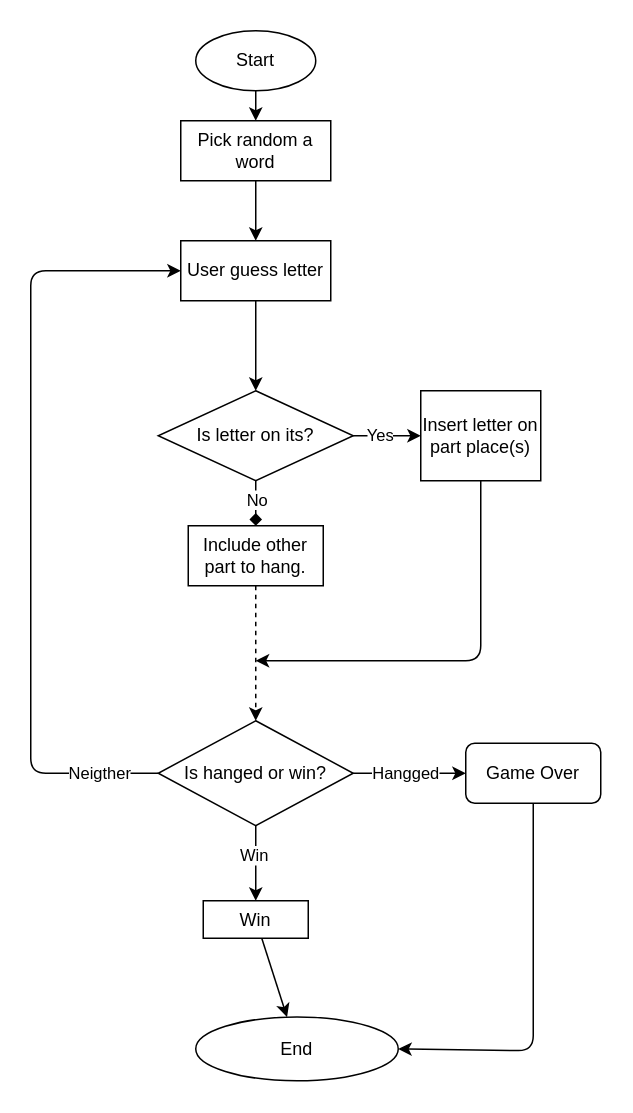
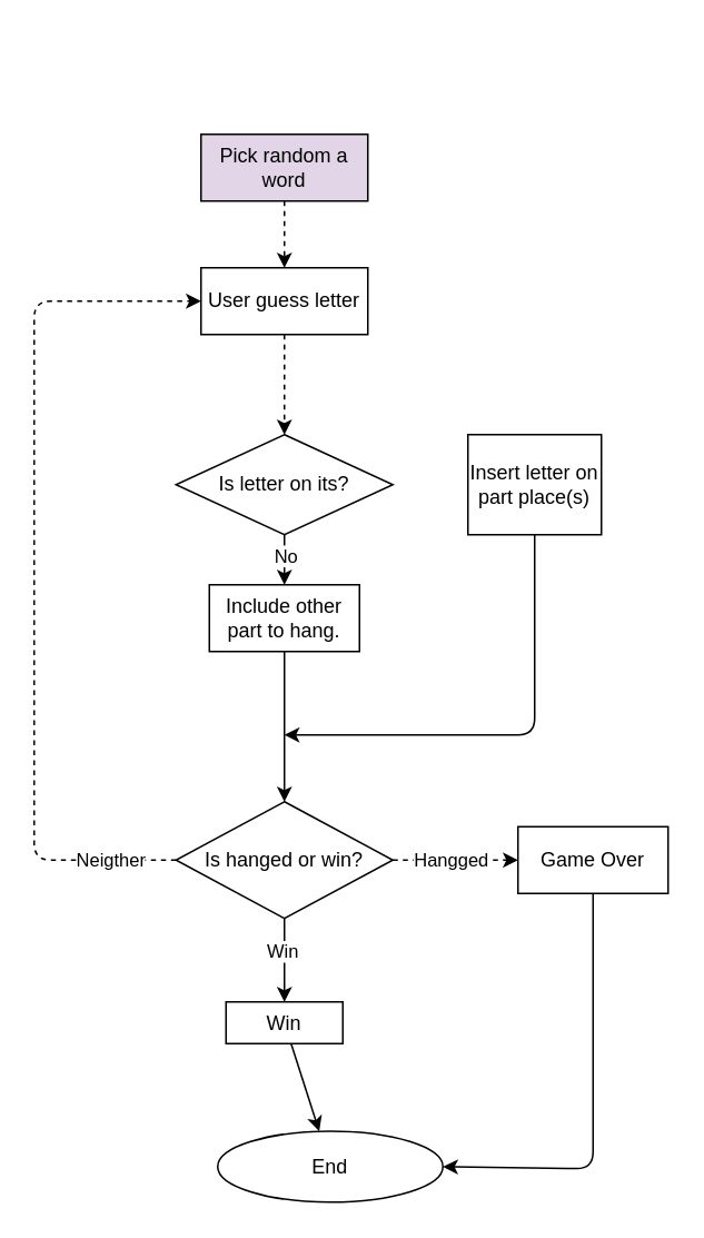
- <mxCell id="3" value="Start" style="ellipse;whiteSpace=wrap;html=1;" vertex="1" parent="1"><mxGeometry x="130" y="20" width="80" height="40" as="geometry" /></mxCell>
- <mxCell id="2" value="" style="edgeStyle=none;html=1;" edge="1" parent="1" source="3" target="5"><mxGeometry relative="1" as="geometry" /></mxCell>
- <mxCell id="5" value="Pick random a word" style="whiteSpace=wrap;html=1;" vertex="1" parent="1"><mxGeometry x="120" y="80" width="100" height="40" as="geometry" /></mxCell>
+ <mxCell id="5" value="Pick random a word" style="whiteSpace=wrap;html=1;fillColor=#e1d5e7;" vertex="1" parent="1"><mxGeometry x="120" y="80" width="100" height="40" as="geometry" /></mxCell>
- <mxCell id="4" value="" style="edgeStyle=none;html=1;entryX=0.5;entryY=0;entryDx=0;entryDy=0;" edge="1" parent="1" source="5" target="14"><mxGeometry relative="1" as="geometry"><mxPoint x="165" y="70" as="targetPoint" /></mxGeometry></mxCell>
+ <mxCell id="4" value="" style="edgeStyle=none;html=1;entryX=0.5;entryY=0;entryDx=0;entryDy=0;dashed=1;" edge="1" parent="1" source="5" target="14"><mxGeometry relative="1" as="geometry"><mxPoint x="165" y="70" as="targetPoint" /></mxGeometry></mxCell>
- <mxCell id="13" style="edgeStyle=none;html=1;entryX=0.5;entryY=0;entryDx=0;entryDy=0;" edge="1" parent="1" source="14" target="19"><mxGeometry relative="1" as="geometry" /></mxCell>
+ <mxCell id="13" style="edgeStyle=none;html=1;entryX=0.5;entryY=0;entryDx=0;entryDy=0;dashed=1;" edge="1" parent="1" source="14" target="19"><mxGeometry relative="1" as="geometry" /></mxCell>
- <mxCell id="15" value="" style="edgeStyle=none;html=1;" edge="1" parent="1" source="19" target="21"><mxGeometry relative="1" as="geometry" /></mxCell>
- <mxCell id="16" value="Yes" style="edgeLabel;html=1;align=center;verticalAlign=middle;resizable=0;points=[];" vertex="1" connectable="0" parent="15"><mxGeometry x="-0.244" y="2" relative="1" as="geometry"><mxPoint y="1" as="offset" /></mxGeometry></mxCell>
- <mxCell id="10" style="edgeStyle=none;html=1;exitX=0;exitY=0.5;exitDx=0;exitDy=0;entryX=0;entryY=0.5;entryDx=0;entryDy=0;" edge="1" parent="1" source="12" target="14"><mxGeometry relative="1" as="geometry"><mxPoint x="70" y="210" as="targetPoint" /><Array as="points"><mxPoint x="20" y="515" /><mxPoint x="20" y="180" /></Array></mxGeometry></mxCell>
+ <mxCell id="10" style="edgeStyle=none;html=1;exitX=0;exitY=0.5;exitDx=0;exitDy=0;entryX=0;entryY=0.5;entryDx=0;entryDy=0;dashed=1;" edge="1" parent="1" source="12" target="14"><mxGeometry relative="1" as="geometry"><mxPoint x="70" y="210" as="targetPoint" /><Array as="points"><mxPoint x="20" y="515" /><mxPoint x="20" y="180" /></Array></mxGeometry></mxCell>
- <mxCell id="17" value="" style="edgeStyle=none;html=1;endArrow=diamond;" edge="1" parent="1" source="19" target="23"><mxGeometry relative="1" as="geometry" /></mxCell>
+ <mxCell id="17" value="" style="edgeStyle=none;html=1;" edge="1" parent="1" source="19" target="23"><mxGeometry relative="1" as="geometry" /></mxCell>
- <mxCell id="22" style="edgeStyle=none;html=1;entryX=0.5;entryY=0;entryDx=0;entryDy=0;dashed=1;" edge="1" parent="1" source="23" target="12"><mxGeometry relative="1" as="geometry" /></mxCell>
+ <mxCell id="22" style="edgeStyle=none;html=1;entryX=0.5;entryY=0;entryDx=0;entryDy=0;" edge="1" parent="1" source="23" target="12"><mxGeometry relative="1" as="geometry" /></mxCell>
- <mxCell id="6" value="" style="edgeStyle=none;html=1;" edge="1" parent="1" source="12" target="25"><mxGeometry relative="1" as="geometry" /></mxCell>
+ <mxCell id="6" value="" style="edgeStyle=none;html=1;dashed=1;" edge="1" parent="1" source="12" target="25"><mxGeometry relative="1" as="geometry" /></mxCell>
- <mxCell id="25" value="Game Over" style="whiteSpace=wrap;html=1;rounded=1;" vertex="1" parent="1"><mxGeometry x="310" y="495" width="90" height="40" as="geometry" /></mxCell>
+ <mxCell id="25" value="Game Over" style="whiteSpace=wrap;html=1;" vertex="1" parent="1"><mxGeometry x="310" y="495" width="90" height="40" as="geometry" /></mxCell>
